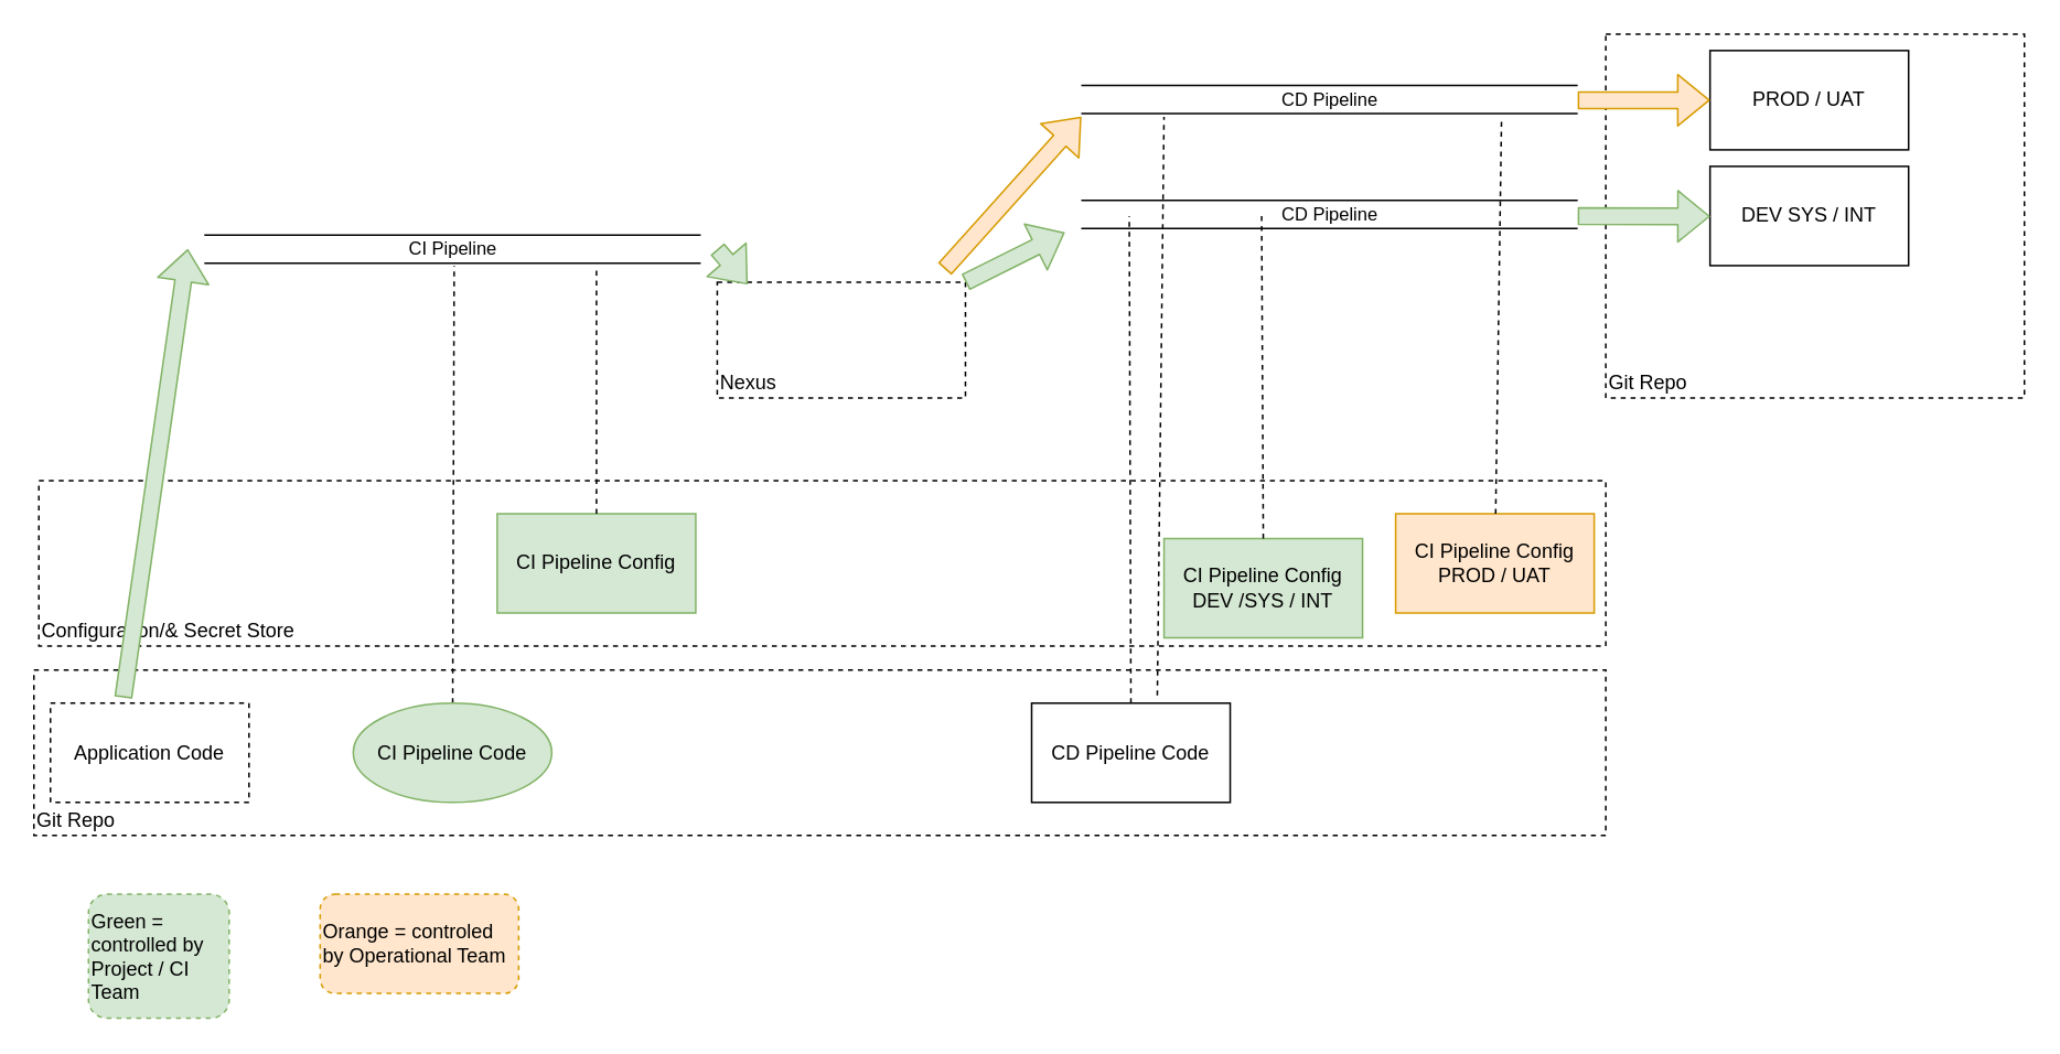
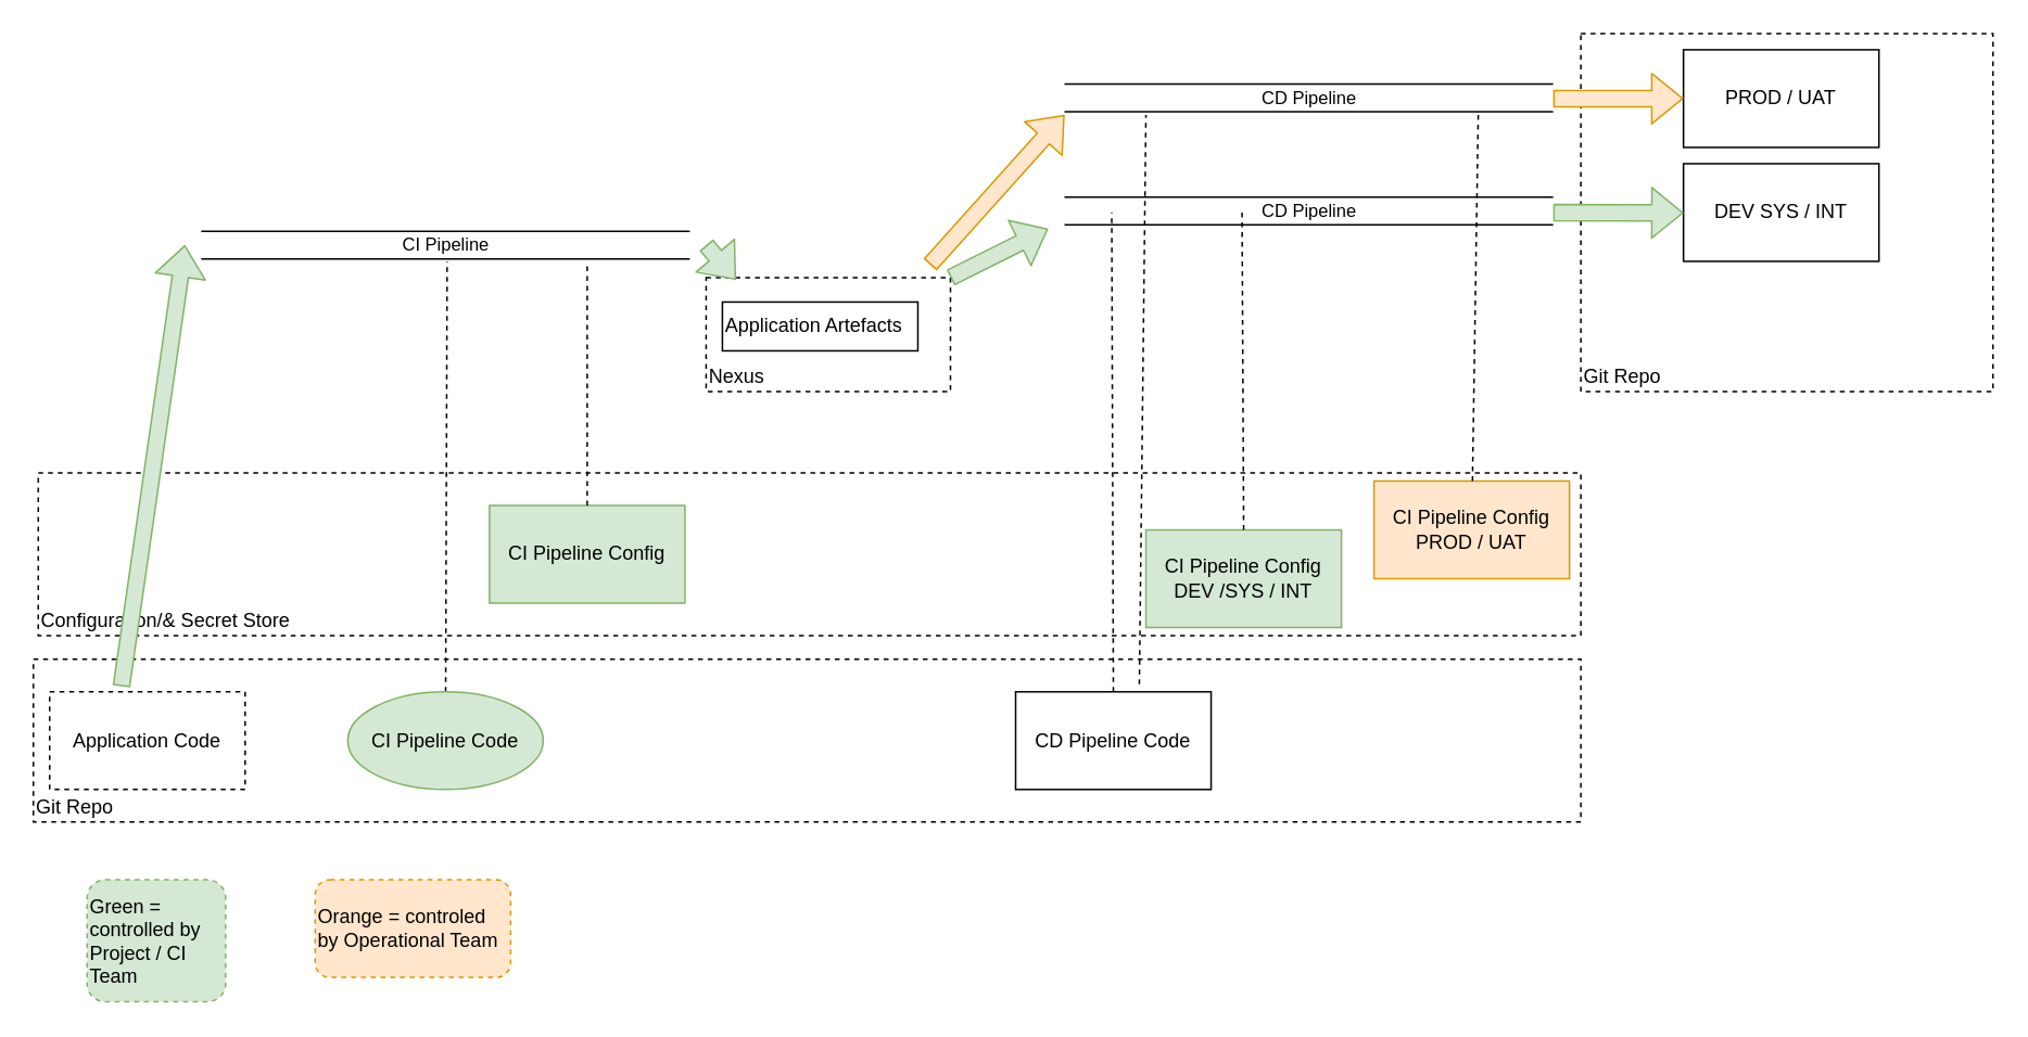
+ <mxCell id="11" value="Application Artefacts" style="rounded=0;whiteSpace=wrap;html=1;shadow=0;fillColor=#ffffff;align=left;" vertex="1" parent="1"><mxGeometry x="443" y="185" width="120" height="30" as="geometry" /></mxCell>
- <mxCell id="27" value="CI Pipeline Config PROD / UAT" style="rounded=0;whiteSpace=wrap;html=1;shadow=0;fillColor=#ffe6cc;strokeColor=#d79b00;" vertex="1" parent="1"><mxGeometry x="843" y="310" width="120" height="60" as="geometry" /></mxCell>
+ <mxCell id="27" value="CI Pipeline Config PROD / UAT" style="rounded=0;whiteSpace=wrap;html=1;shadow=0;fillColor=#ffe6cc;strokeColor=#d79b00;" vertex="1" parent="1"><mxGeometry x="843" y="295" width="120" height="60" as="geometry" /></mxCell>
